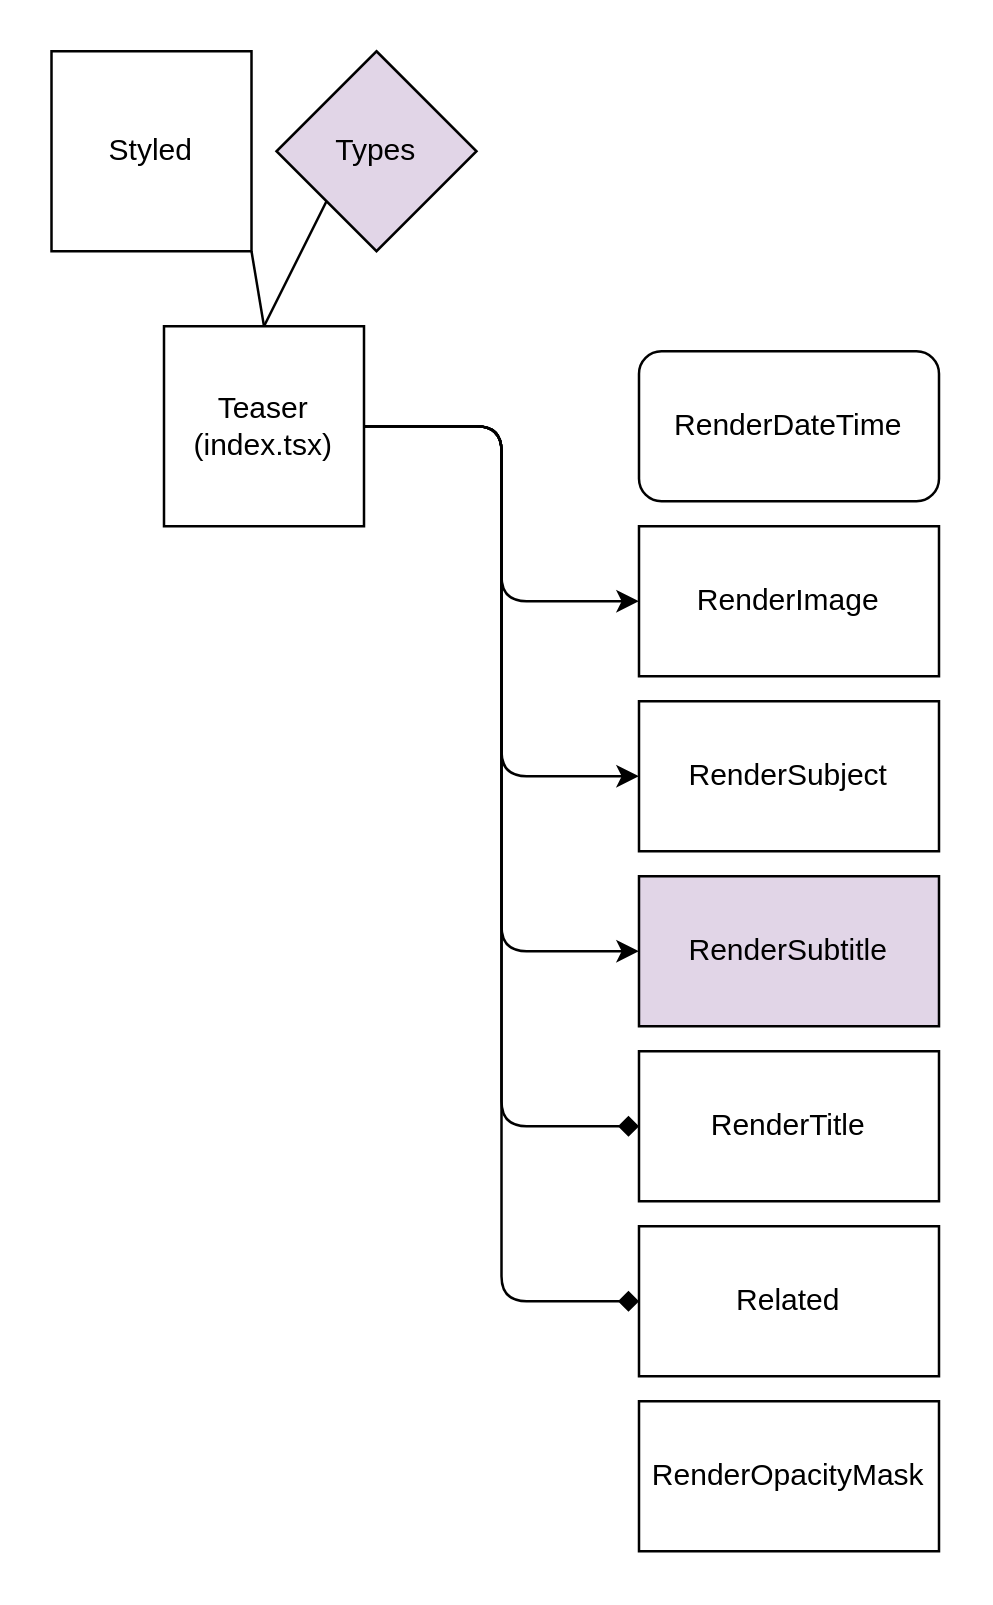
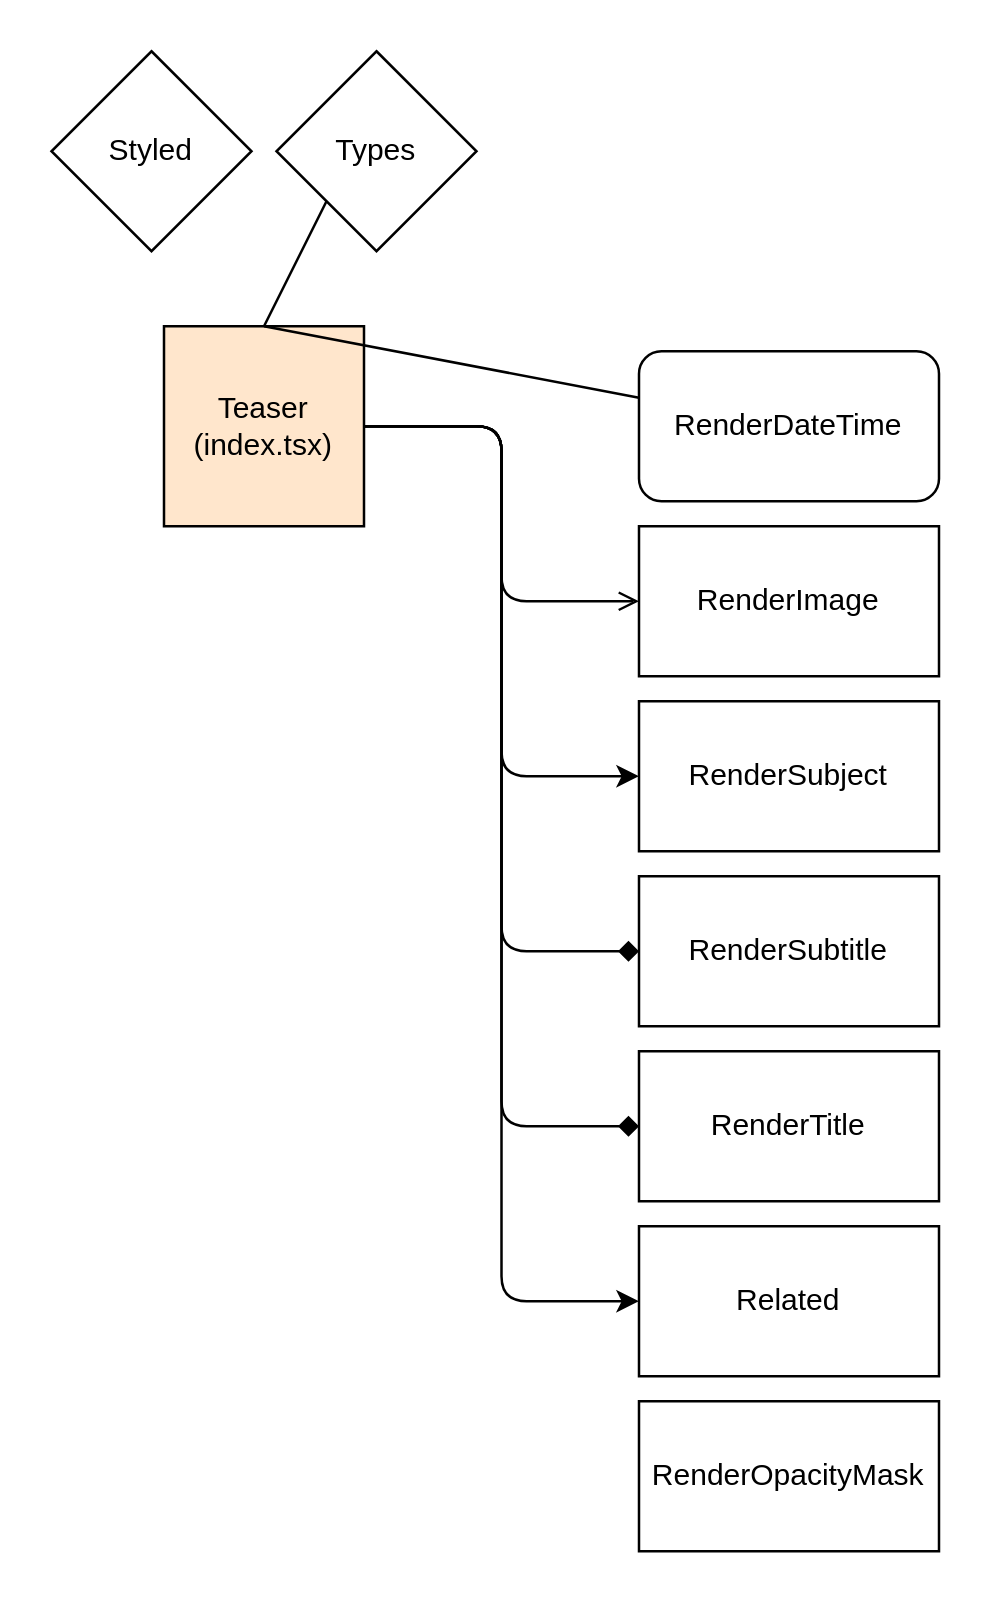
- <mxCell id="11" value="Styled" style="whiteSpace=wrap;html=1;rounded=0;" parent="1" vertex="1"><mxGeometry x="20" y="20" width="80" height="80" as="geometry" /></mxCell>
+ <mxCell id="11" value="Styled" style="rhombus;whiteSpace=wrap;html=1;" parent="1" vertex="1"><mxGeometry x="20" y="20" width="80" height="80" as="geometry" /></mxCell>
- <mxCell id="12" value="Types" style="rhombus;whiteSpace=wrap;html=1;fillColor=#e1d5e7;" parent="1" vertex="1"><mxGeometry x="110" y="20" width="80" height="80" as="geometry" /></mxCell>
+ <mxCell id="12" value="Types" style="rhombus;whiteSpace=wrap;html=1;" parent="1" vertex="1"><mxGeometry x="110" y="20" width="80" height="80" as="geometry" /></mxCell>
- <mxCell id="14" value="" style="endArrow=none;html=1;entryX=1;entryY=1;entryDx=0;entryDy=0;exitX=0.5;exitY=0;exitDx=0;exitDy=0;" parent="1" source="13" target="11" edge="1"><mxGeometry width="50" height="50" relative="1" as="geometry"><mxPoint x="240" y="230" as="sourcePoint" /><mxPoint x="290" y="180" as="targetPoint" /></mxGeometry></mxCell>
+ <mxCell id="14" value="" style="endArrow=none;html=1;exitX=0.5;exitY=0;exitDx=0;exitDy=0;" parent="1" source="13" target="2" edge="1"><mxGeometry width="50" height="50" relative="1" as="geometry"><mxPoint x="240" y="230" as="sourcePoint" /><mxPoint x="290" y="180" as="targetPoint" /></mxGeometry></mxCell>
- <mxCell id="13" value="Teaser&lt;br&gt;(index.tsx)" style="whiteSpace=wrap;html=1;aspect=fixed;" parent="1" vertex="1"><mxGeometry x="65" y="130" width="80" height="80" as="geometry" /></mxCell>
+ <mxCell id="13" value="Teaser&lt;br&gt;(index.tsx)" style="whiteSpace=wrap;html=1;aspect=fixed;fillColor=#ffe6cc;" parent="1" vertex="1"><mxGeometry x="65" y="130" width="80" height="80" as="geometry" /></mxCell>
- <mxCell id="7" value="" style="edgeStyle=elbowEdgeStyle;elbow=horizontal;endArrow=classic;html=1;exitX=1;exitY=0.5;exitDx=0;exitDy=0;entryX=0;entryY=0.5;entryDx=0;entryDy=0;" parent="1" source="13" target="3" edge="1"><mxGeometry width="50" height="50" relative="1" as="geometry"><mxPoint x="365" y="330" as="sourcePoint" /><mxPoint x="415" y="280" as="targetPoint" /></mxGeometry></mxCell>
+ <mxCell id="7" value="" style="edgeStyle=elbowEdgeStyle;elbow=horizontal;endArrow=open;html=1;exitX=1;exitY=0.5;exitDx=0;exitDy=0;entryX=0;entryY=0.5;entryDx=0;entryDy=0;" parent="1" source="13" target="3" edge="1"><mxGeometry width="50" height="50" relative="1" as="geometry"><mxPoint x="365" y="330" as="sourcePoint" /><mxPoint x="415" y="280" as="targetPoint" /></mxGeometry></mxCell>
- <mxCell id="9" value="" style="edgeStyle=elbowEdgeStyle;elbow=horizontal;endArrow=classic;html=1;exitX=1;exitY=0.5;exitDx=0;exitDy=0;entryX=0;entryY=0.5;entryDx=0;entryDy=0;" parent="1" source="13" target="5" edge="1"><mxGeometry width="50" height="50" relative="1" as="geometry"><mxPoint x="265" y="330" as="sourcePoint" /><mxPoint x="315" y="280" as="targetPoint" /></mxGeometry></mxCell>
+ <mxCell id="9" value="" style="edgeStyle=elbowEdgeStyle;elbow=horizontal;endArrow=diamond;html=1;exitX=1;exitY=0.5;exitDx=0;exitDy=0;entryX=0;entryY=0.5;entryDx=0;entryDy=0;" parent="1" source="13" target="5" edge="1"><mxGeometry width="50" height="50" relative="1" as="geometry"><mxPoint x="265" y="330" as="sourcePoint" /><mxPoint x="315" y="280" as="targetPoint" /></mxGeometry></mxCell>
- <mxCell id="5" value="RenderSubtitle" style="whiteSpace=wrap;html=1;fillColor=#e1d5e7;" parent="1" vertex="1"><mxGeometry x="255" y="350" width="120" height="60" as="geometry" /></mxCell>
+ <mxCell id="5" value="RenderSubtitle" style="whiteSpace=wrap;html=1;" parent="1" vertex="1"><mxGeometry x="255" y="350" width="120" height="60" as="geometry" /></mxCell>
- <mxCell id="17" value="" style="edgeStyle=segmentEdgeStyle;endArrow=diamond;html=1;exitX=1;exitY=0.5;exitDx=0;exitDy=0;entryX=0;entryY=0.5;entryDx=0;entryDy=0;" edge="1" parent="1" source="13" target="16"><mxGeometry width="50" height="50" relative="1" as="geometry"><mxPoint x="320" y="330" as="sourcePoint" /><mxPoint x="370" y="280" as="targetPoint" /><Array as="points"><mxPoint x="200" y="170" /><mxPoint x="200" y="520" /></Array></mxGeometry></mxCell>
+ <mxCell id="17" value="" style="edgeStyle=segmentEdgeStyle;endArrow=classic;html=1;exitX=1;exitY=0.5;exitDx=0;exitDy=0;entryX=0;entryY=0.5;entryDx=0;entryDy=0;" edge="1" parent="1" source="13" target="16"><mxGeometry width="50" height="50" relative="1" as="geometry"><mxPoint x="320" y="330" as="sourcePoint" /><mxPoint x="370" y="280" as="targetPoint" /><Array as="points"><mxPoint x="200" y="170" /><mxPoint x="200" y="520" /></Array></mxGeometry></mxCell>
